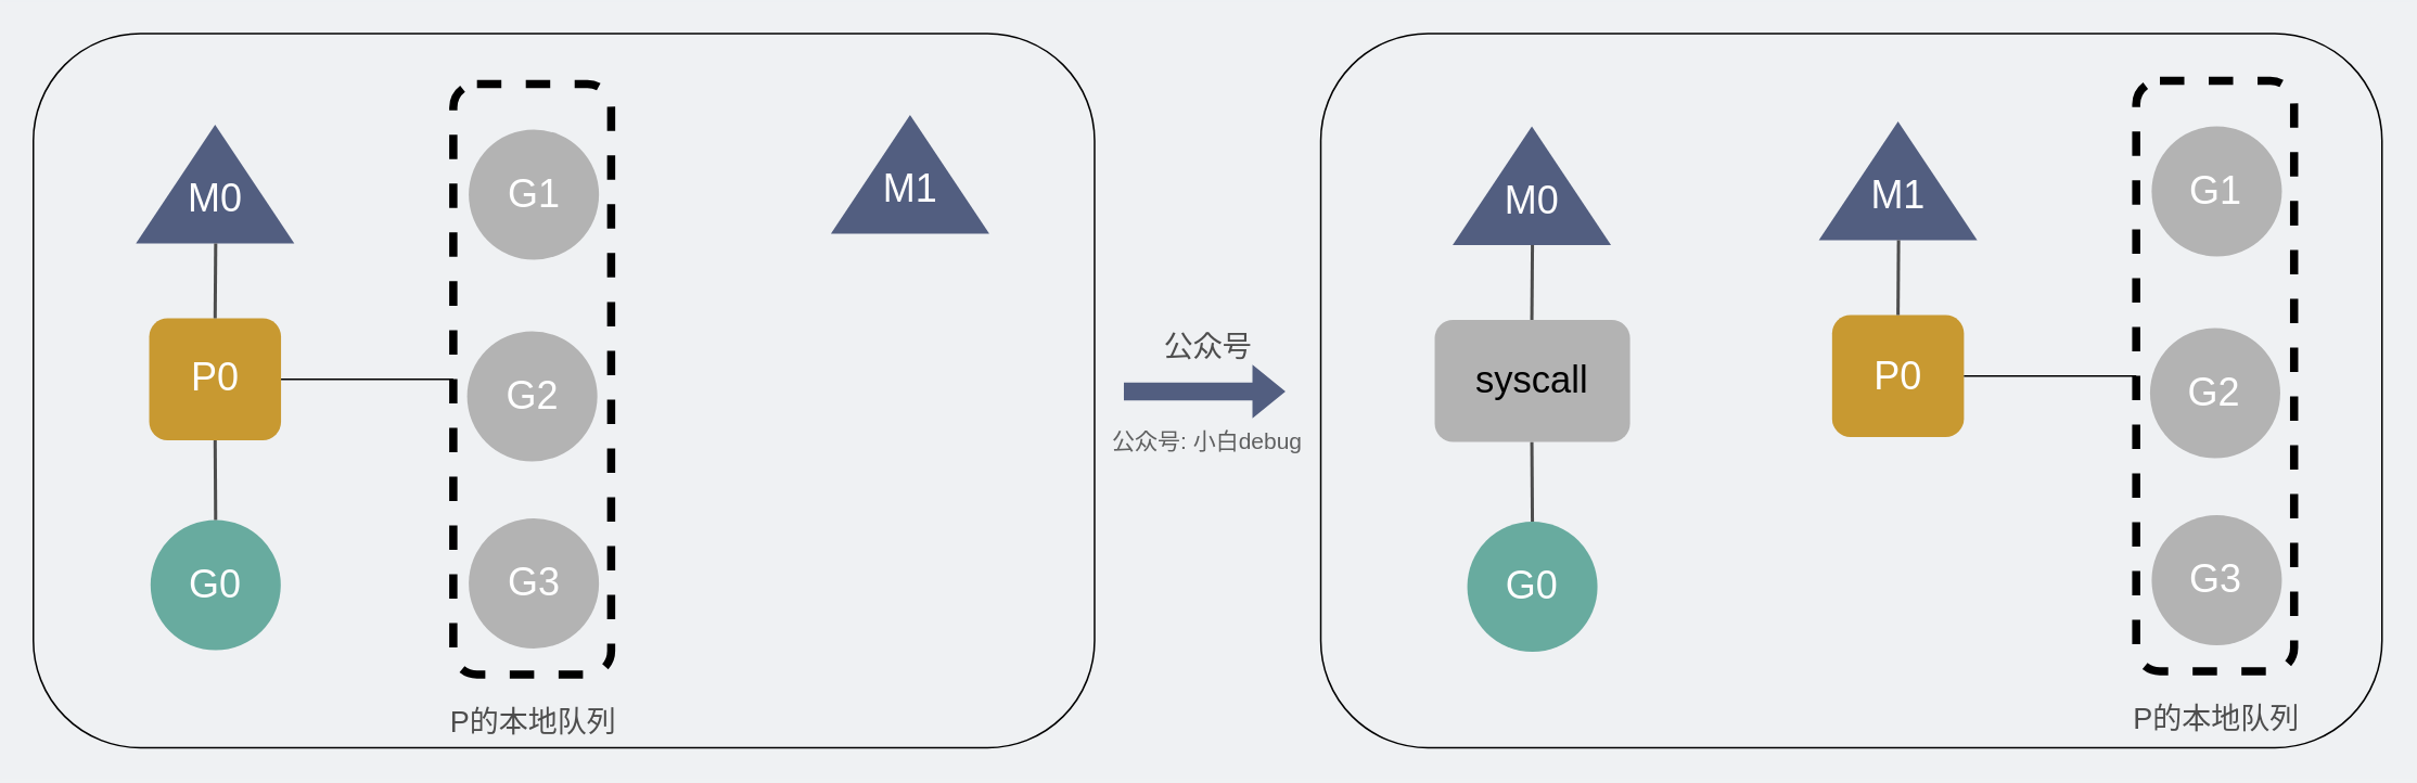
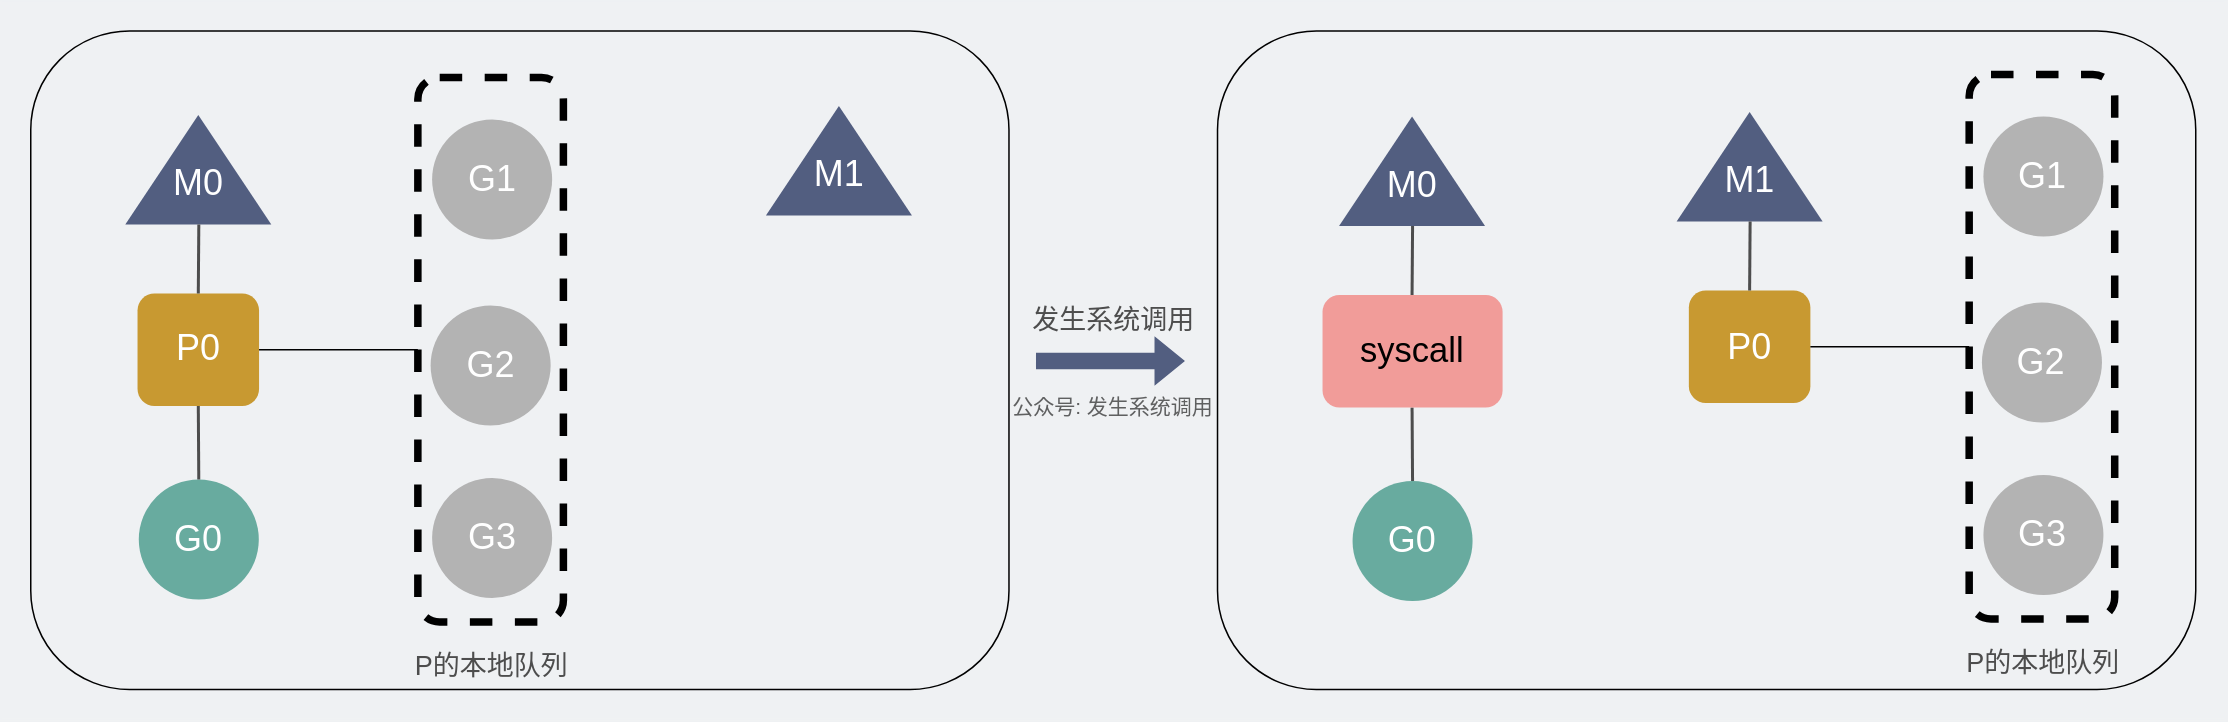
- <mxCell id="56" value="&lt;font color=&quot;#4d4d4d&quot; style=&quot;font-size: 18px;&quot;&gt;公众号&lt;/font&gt;" style="text;html=1;align=center;verticalAlign=middle;whiteSpace=wrap;rounded=0;" vertex="1" parent="1"><mxGeometry x="685.5" y="198" width="112" height="30" as="geometry" /></mxCell>
+ <mxCell id="56" value="&lt;font color=&quot;#4d4d4d&quot; style=&quot;font-size: 18px;&quot;&gt;发生系统调用&lt;/font&gt;" style="text;html=1;align=center;verticalAlign=middle;whiteSpace=wrap;rounded=0;" vertex="1" parent="1"><mxGeometry x="685.5" y="198" width="112" height="30" as="geometry" /></mxCell>
- <mxCell id="55" value="&lt;font style=&quot;font-size: 23px;&quot;&gt;syscall&lt;/font&gt;" style="rounded=1;whiteSpace=wrap;html=1;fillColor=#b3b3b3;strokeColor=none;" vertex="1" parent="1"><mxGeometry x="881" y="195.99" width="120" height="75" as="geometry" /></mxCell>
+ <mxCell id="55" value="&lt;font style=&quot;font-size: 23px;&quot;&gt;syscall&lt;/font&gt;" style="rounded=1;whiteSpace=wrap;html=1;fillColor=#F19C99;strokeColor=none;" vertex="1" parent="1"><mxGeometry x="881" y="195.99" width="120" height="75" as="geometry" /></mxCell>
- <mxCell id="42" value="&lt;font style=&quot;font-size: 14px;&quot;&gt;公众号: 小白debug&lt;/font&gt;" style="text;html=1;align=center;verticalAlign=middle;whiteSpace=wrap;rounded=0;opacity=80;textOpacity=60;" parent="1" vertex="1"><mxGeometry x="629" y="256" width="225" height="30" as="geometry" /></mxCell>
+ <mxCell id="42" value="&lt;font style=&quot;font-size: 14px;&quot;&gt;公众号: 发生系统调用&lt;/font&gt;" style="text;html=1;align=center;verticalAlign=middle;whiteSpace=wrap;rounded=0;opacity=80;textOpacity=60;" parent="1" vertex="1"><mxGeometry x="629" y="256" width="225" height="30" as="geometry" /></mxCell>
